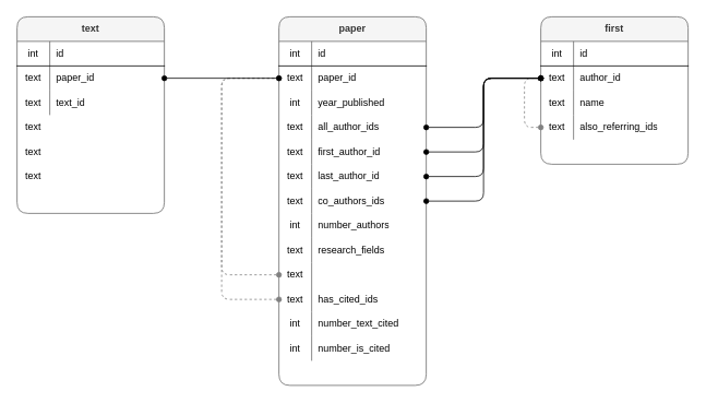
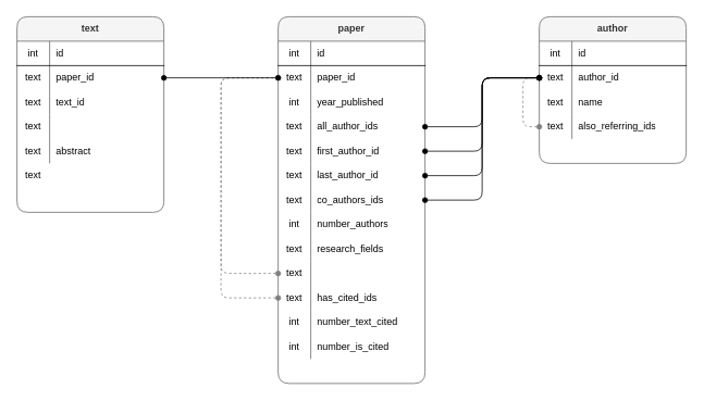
- <mxCell id="19" value="first" style="shape=table;html=1;whiteSpace=wrap;startSize=30;container=1;collapsible=0;childLayout=tableLayout;fixedRows=1;rowLines=0;fontStyle=1;align=center;rounded=1;fillColor=#f5f5f5;strokeColor=#666666;fontColor=#333333;" parent="1" vertex="1"><mxGeometry x="660" y="20" width="180" height="180" as="geometry" /></mxCell>
+ <mxCell id="19" value="author" style="shape=table;html=1;whiteSpace=wrap;startSize=30;container=1;collapsible=0;childLayout=tableLayout;fixedRows=1;rowLines=0;fontStyle=1;align=center;rounded=1;fillColor=#f5f5f5;strokeColor=#666666;fontColor=#333333;" parent="1" vertex="1"><mxGeometry x="660" y="20" width="180" height="180" as="geometry" /></mxCell>
+ <mxCell id="16" value="abstract" style="shape=partialRectangle;html=1;whiteSpace=wrap;connectable=0;fillColor=none;top=0;left=0;bottom=0;right=0;align=left;spacingLeft=6;overflow=hidden;" parent="14" vertex="1"><mxGeometry x="40" width="140" height="30" as="geometry" /></mxCell>
